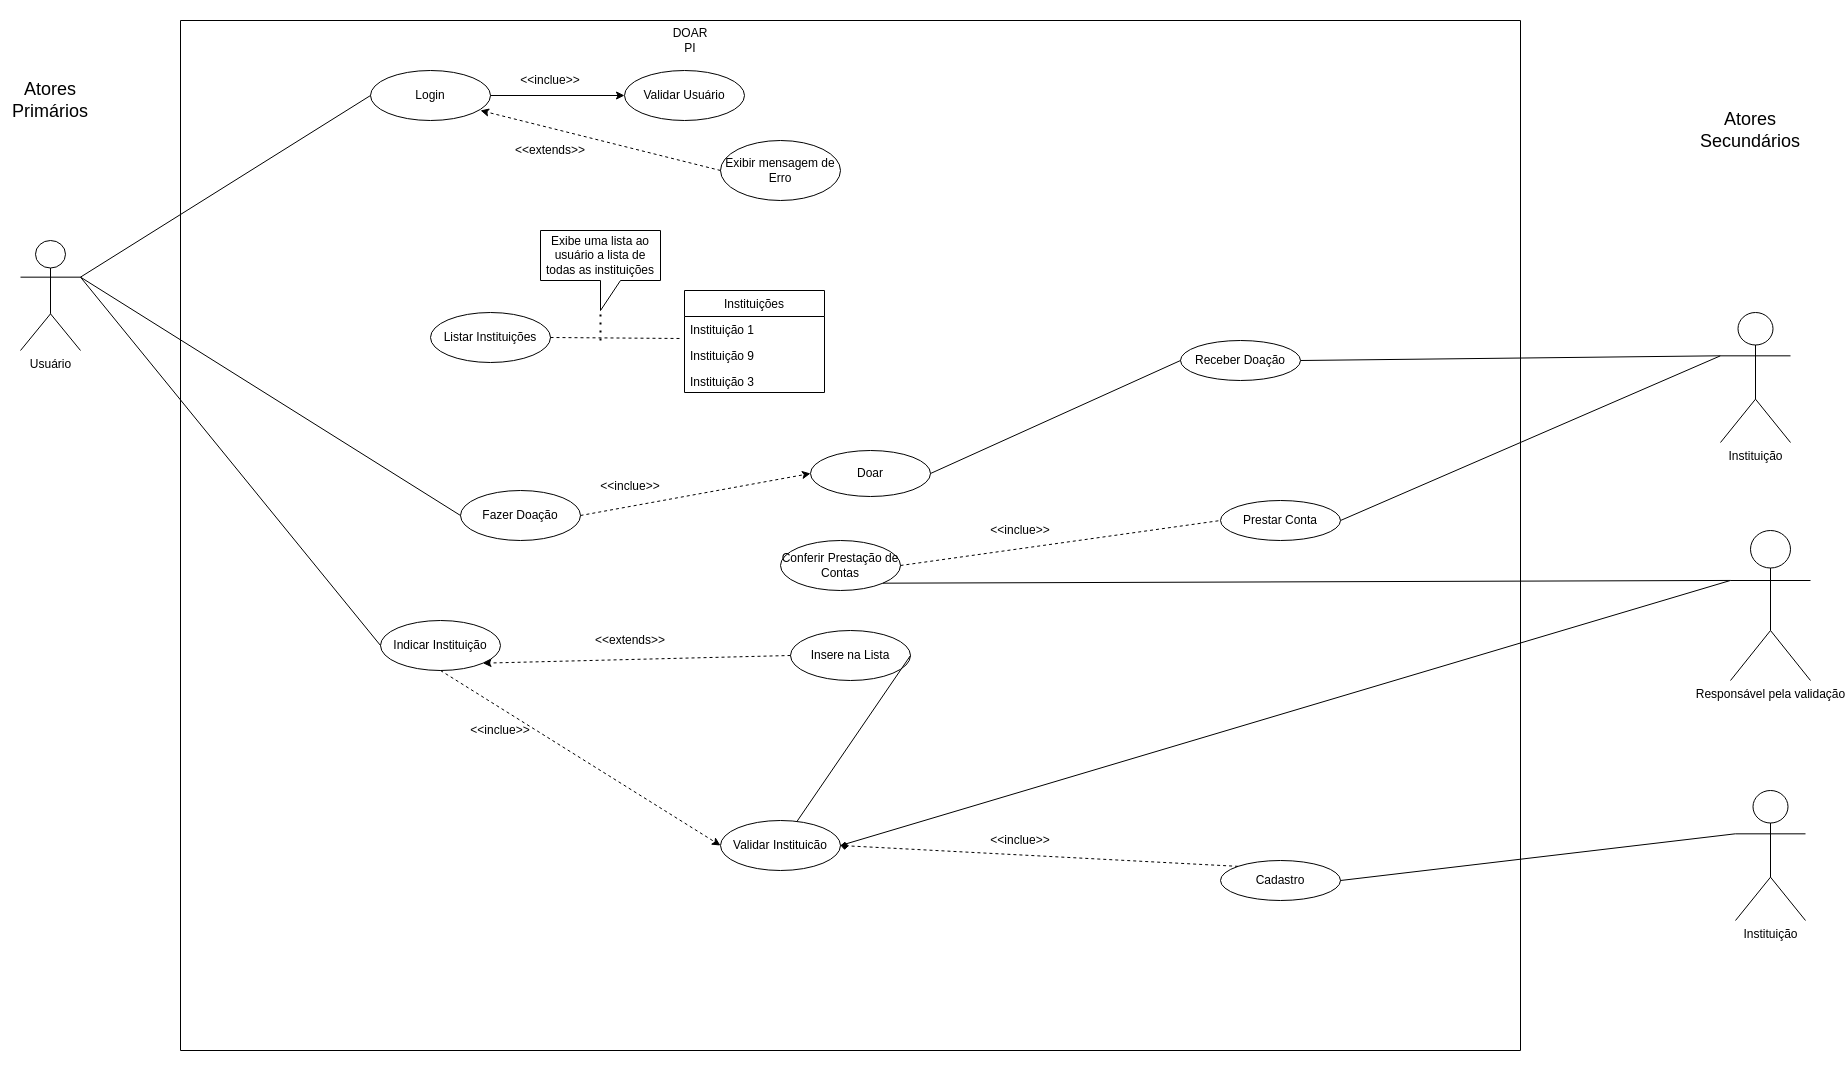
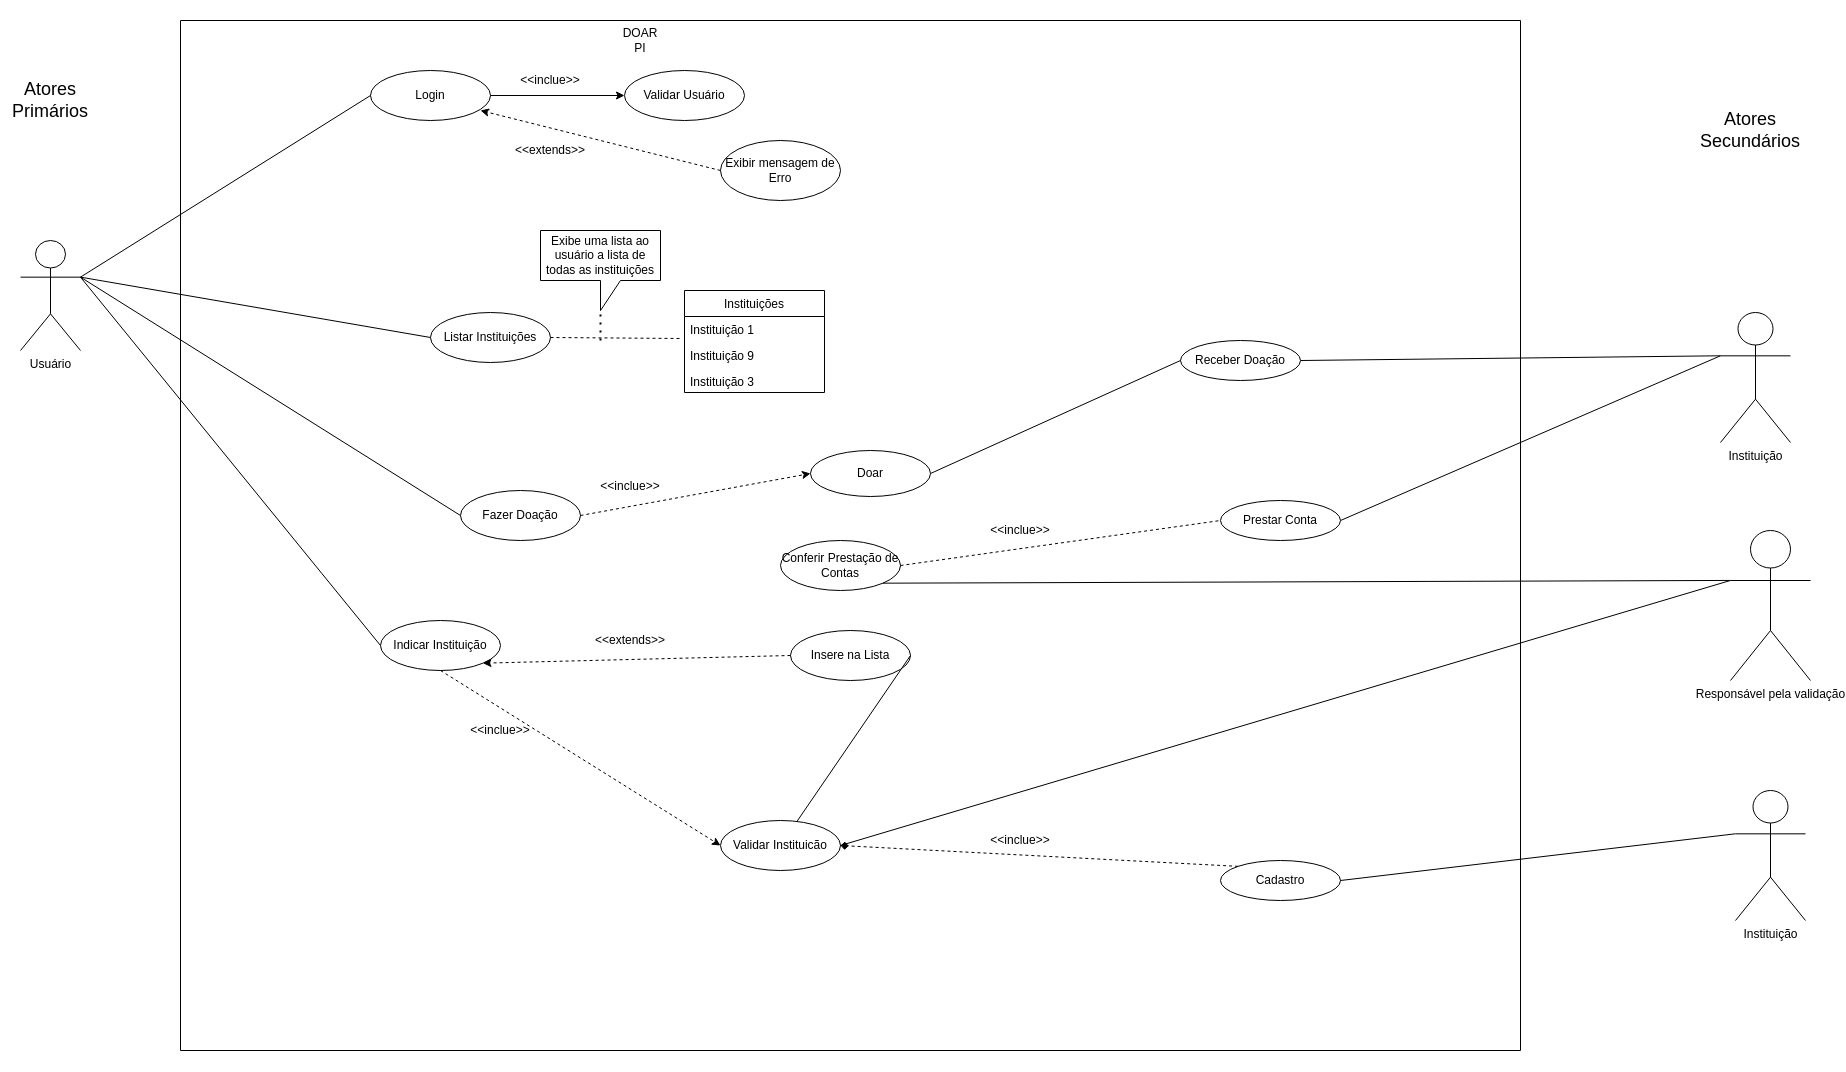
- <mxCell id="26" value="DOAR PI" style="text;html=1;strokeColor=none;fillColor=none;align=center;verticalAlign=middle;whiteSpace=wrap;rounded=0;" vertex="1" parent="21"><mxGeometry x="490" y="10" width="40" height="20" as="geometry" /></mxCell>
+ <mxCell id="26" value="DOAR PI" style="text;html=1;strokeColor=none;fillColor=none;align=center;verticalAlign=middle;whiteSpace=wrap;rounded=0;" vertex="1" parent="21"><mxGeometry x="440" y="10" width="40" height="20" as="geometry" /></mxCell>
+ <mxCell id="6" value="" style="endArrow=none;html=1;entryX=0;entryY=0.5;entryDx=0;entryDy=0;exitX=1;exitY=0.333;exitDx=0;exitDy=0;exitPerimeter=0;" edge="1" parent="1" source="2" target="5"><mxGeometry width="50" height="50" relative="1" as="geometry"><mxPoint x="430" y="580" as="sourcePoint" /><mxPoint x="480" y="530" as="targetPoint" /></mxGeometry></mxCell>
